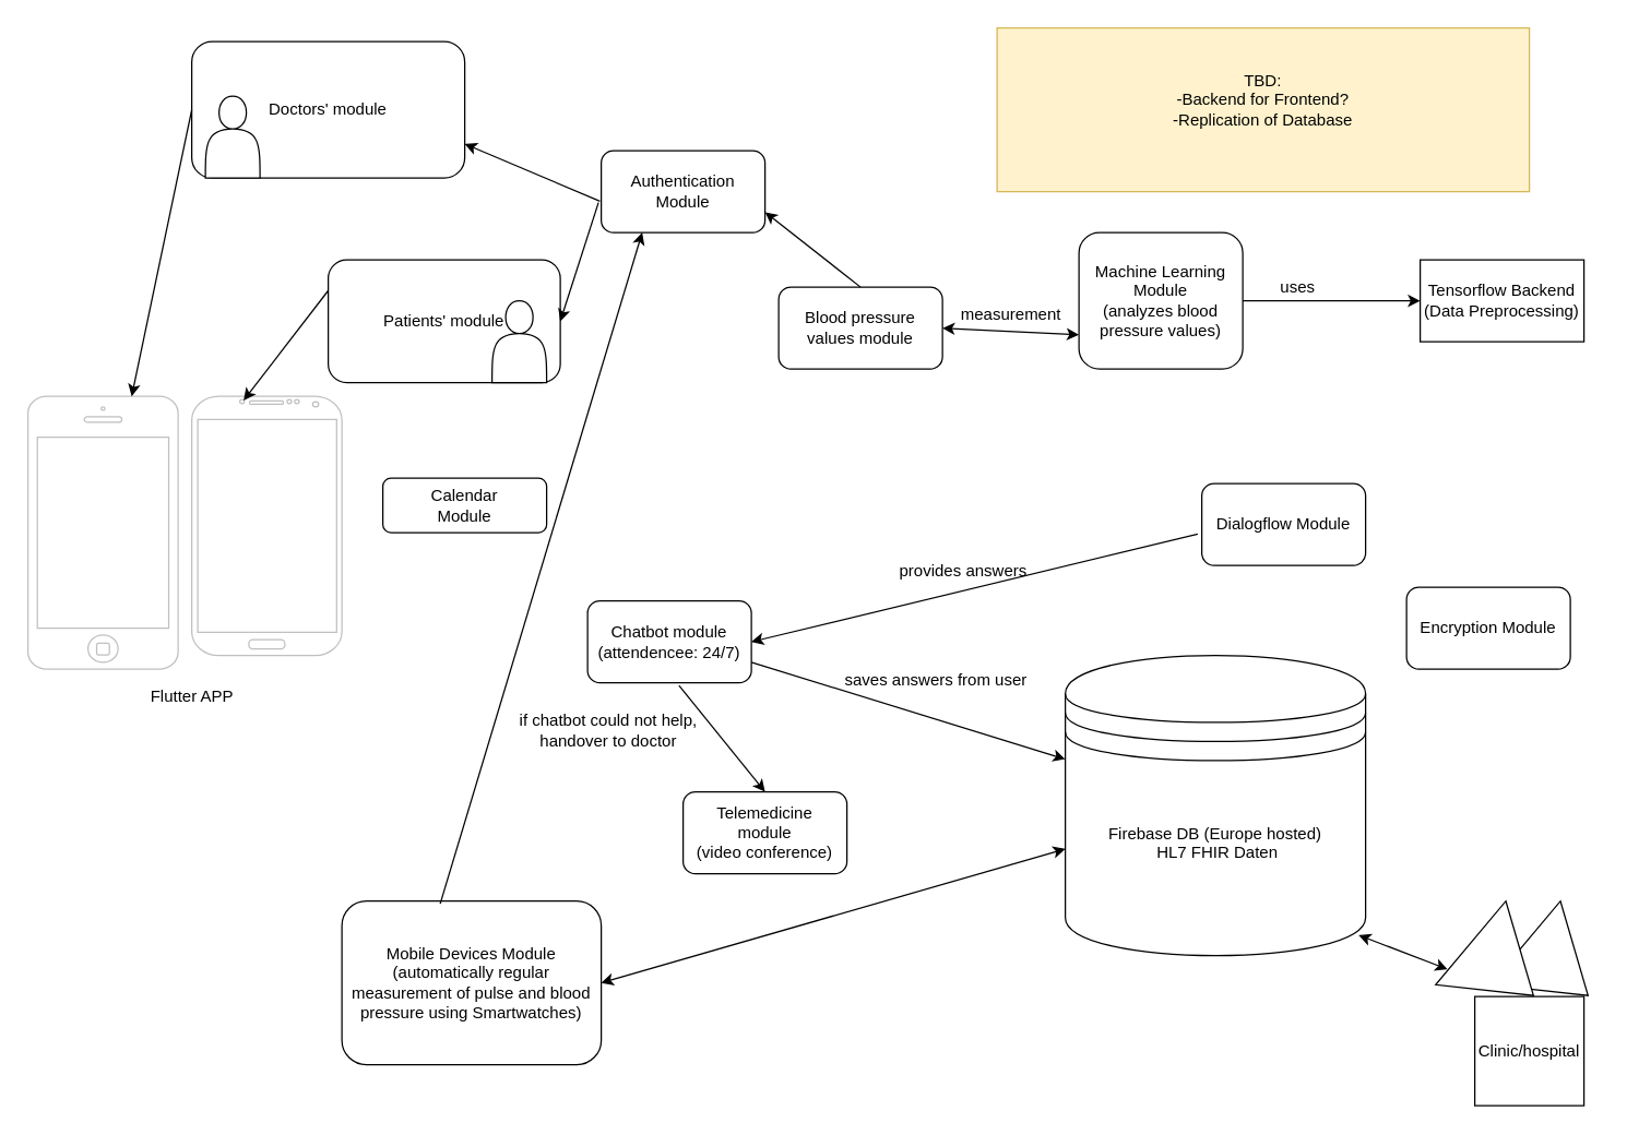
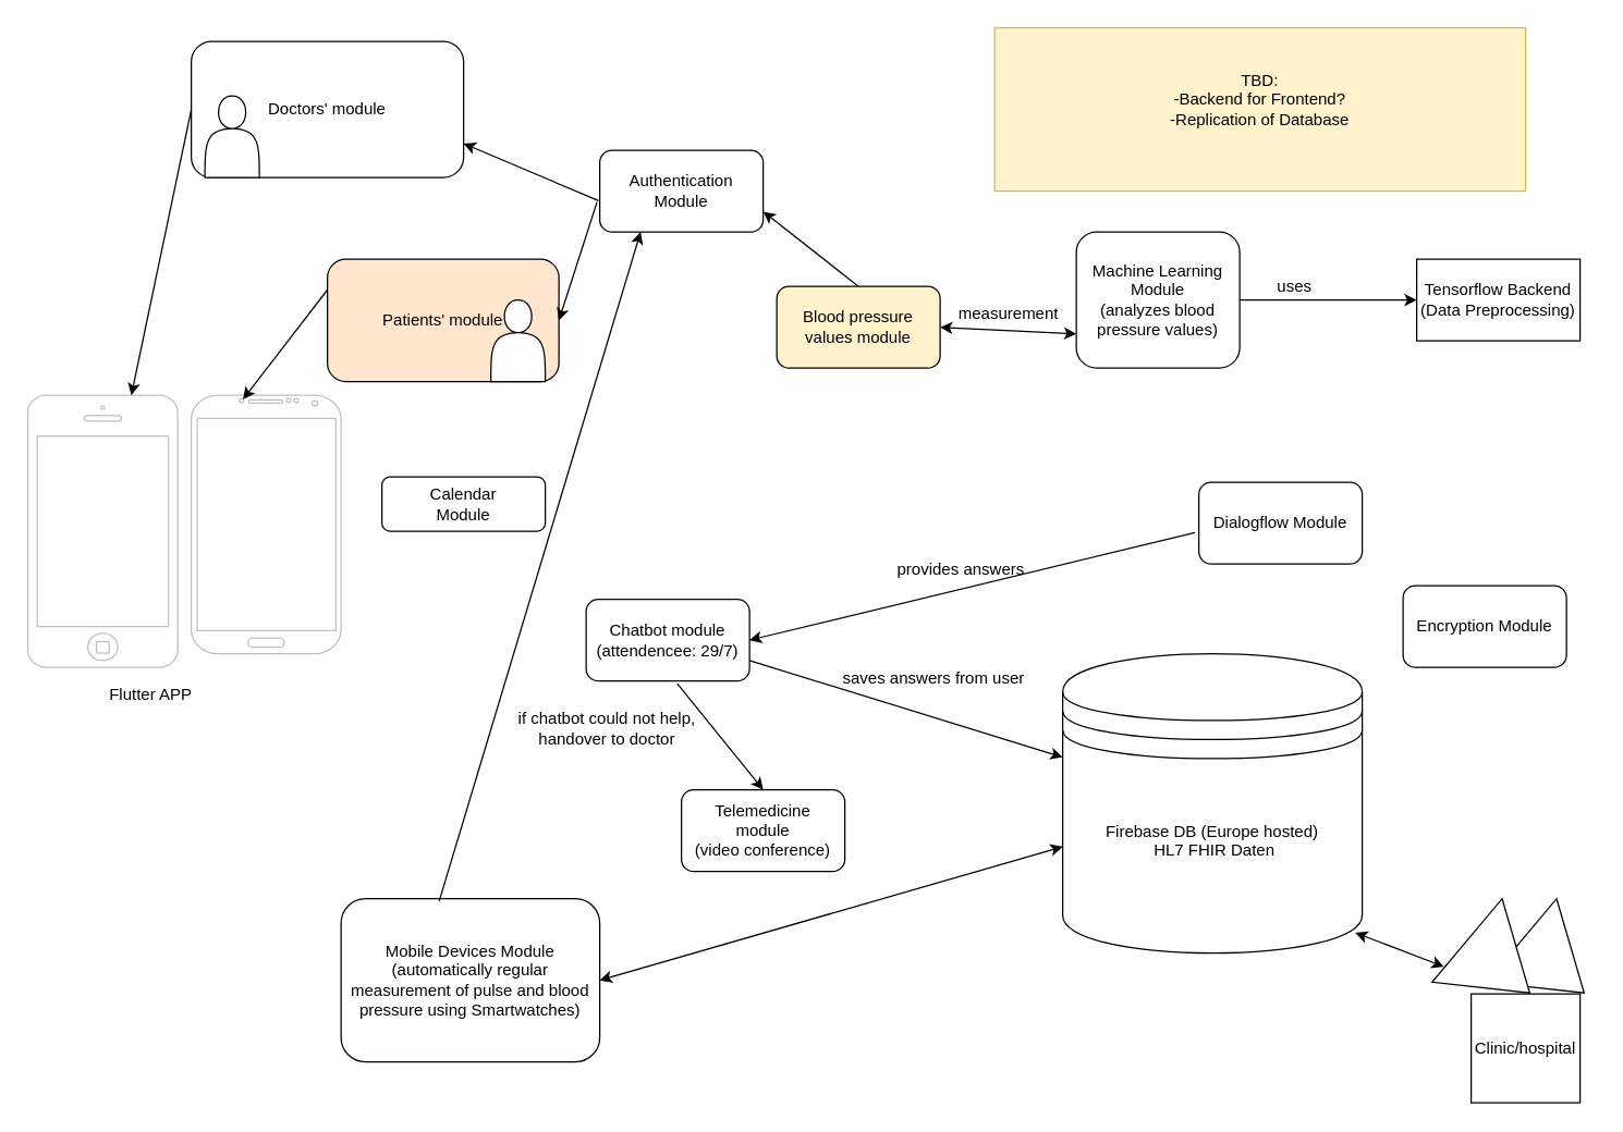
- <mxCell id="10" value="Patients' module" style="rounded=1;whiteSpace=wrap;html=1;" vertex="1" parent="1"><mxGeometry x="240" y="190" width="170" height="90" as="geometry" /></mxCell>
+ <mxCell id="10" value="Patients' module" style="rounded=1;whiteSpace=wrap;html=1;fillColor=#ffe6cc;" vertex="1" parent="1"><mxGeometry x="240" y="190" width="170" height="90" as="geometry" /></mxCell>
- <mxCell id="8" value="&lt;div&gt;Blood pressure &lt;br&gt;&lt;/div&gt;&lt;div&gt;values module&lt;br&gt;&lt;/div&gt;" style="rounded=1;whiteSpace=wrap;html=1;" vertex="1" parent="1"><mxGeometry x="570" y="210" width="120" height="60" as="geometry" /></mxCell>
+ <mxCell id="8" value="&lt;div&gt;Blood pressure &lt;br&gt;&lt;/div&gt;&lt;div&gt;values module&lt;br&gt;&lt;/div&gt;" style="rounded=1;whiteSpace=wrap;html=1;fillColor=#fff2cc;" vertex="1" parent="1"><mxGeometry x="570" y="210" width="120" height="60" as="geometry" /></mxCell>
- <mxCell id="13" value="Chatbot module (attendencee: 24/7)" style="rounded=1;whiteSpace=wrap;html=1;" vertex="1" parent="1"><mxGeometry x="430" y="440" width="120" height="60" as="geometry" /></mxCell>
+ <mxCell id="13" value="Chatbot module (attendencee: 29/7)" style="rounded=1;whiteSpace=wrap;html=1;" vertex="1" parent="1"><mxGeometry x="430" y="440" width="120" height="60" as="geometry" /></mxCell>
- <mxCell id="19" value="Flutter APP" style="text;html=1;align=center;verticalAlign=middle;resizable=0;points=[];autosize=1;" vertex="1" parent="1"><mxGeometry x="100" y="500" width="80" height="20" as="geometry" /></mxCell>
+ <mxCell id="19" value="Flutter APP" style="text;html=1;align=center;verticalAlign=middle;resizable=0;points=[];autosize=1;" vertex="1" parent="1"><mxGeometry x="70" y="500" width="80" height="20" as="geometry" /></mxCell>
